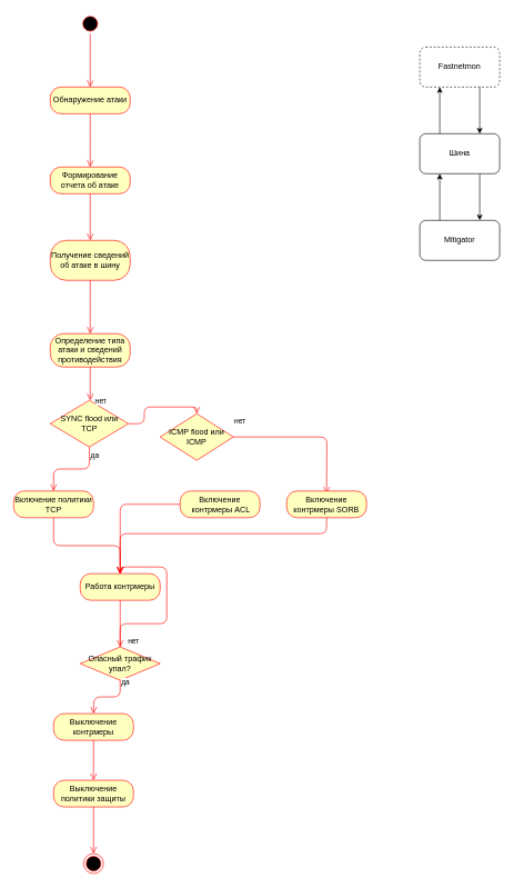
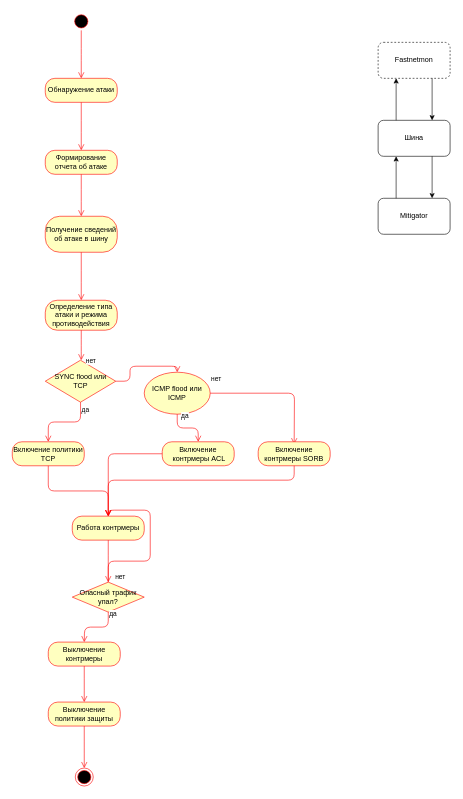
- <mxCell id="10" value="Определение типа атаки и сведений противодействия" style="rounded=1;whiteSpace=wrap;html=1;arcSize=40;fontColor=#000000;fillColor=#ffffc0;strokeColor=#ff0000;" vertex="1" parent="1"><mxGeometry x="75" y="500" width="120" height="50" as="geometry" /></mxCell>
+ <mxCell id="10" value="Определение типа атаки и режима противодействия" style="rounded=1;whiteSpace=wrap;html=1;arcSize=40;fontColor=#000000;fillColor=#ffffc0;strokeColor=#ff0000;" vertex="1" parent="1"><mxGeometry x="75" y="500" width="120" height="50" as="geometry" /></mxCell>
- <mxCell id="17" value="ICMP flood или ICMP" style="rhombus;whiteSpace=wrap;html=1;fillColor=#ffffc0;strokeColor=#ff0000;" vertex="1" parent="1"><mxGeometry x="240" y="620" width="110" height="70" as="geometry" /></mxCell>
+ <mxCell id="17" value="ICMP flood или ICMP" style="ellipse;whiteSpace=wrap;html=1;fillColor=#ffffc0;strokeColor=#ff0000;" vertex="1" parent="1"><mxGeometry x="240" y="620" width="110" height="70" as="geometry" /></mxCell>
+ <mxCell id="19" value="да" style="edgeStyle=orthogonalEdgeStyle;html=1;align=left;verticalAlign=top;endArrow=open;endSize=8;strokeColor=#ff0000;entryX=0.5;entryY=0;entryDx=0;entryDy=0;" edge="1" source="17" parent="1" target="20"><mxGeometry x="-1" y="11" relative="1" as="geometry"><mxPoint x="330" y="770" as="targetPoint" /><mxPoint x="-6" y="-10" as="offset" /></mxGeometry></mxCell>
